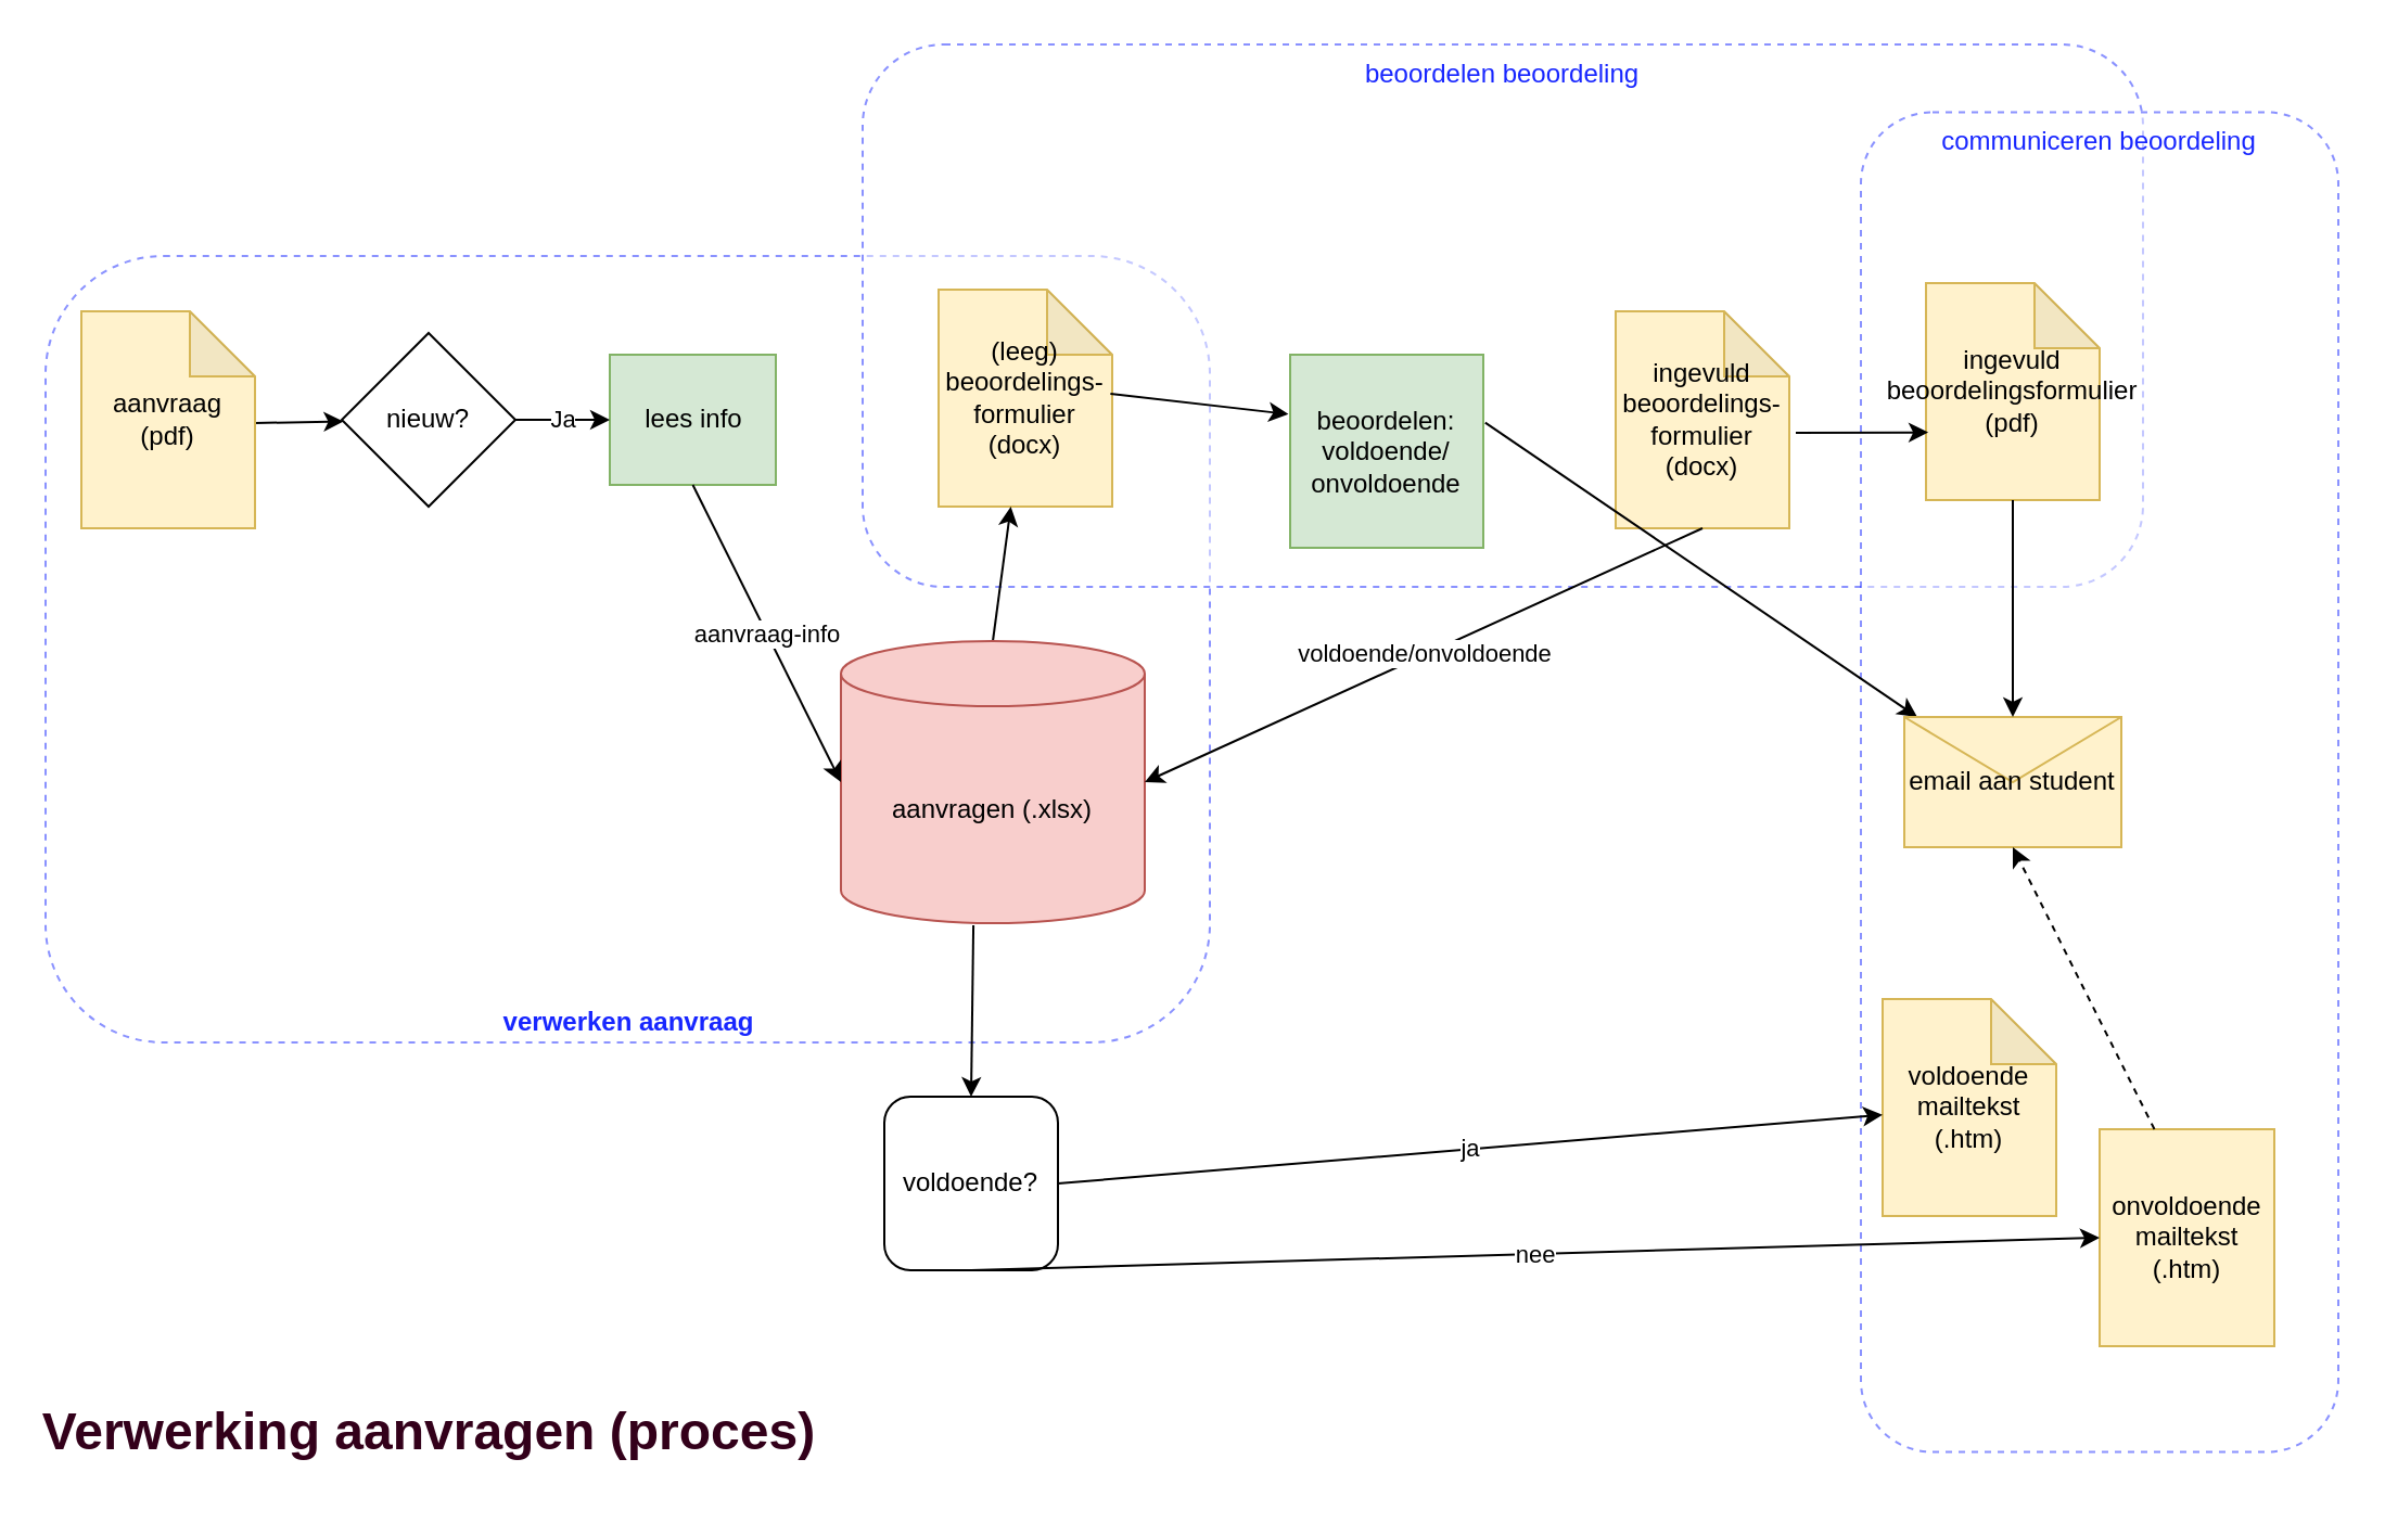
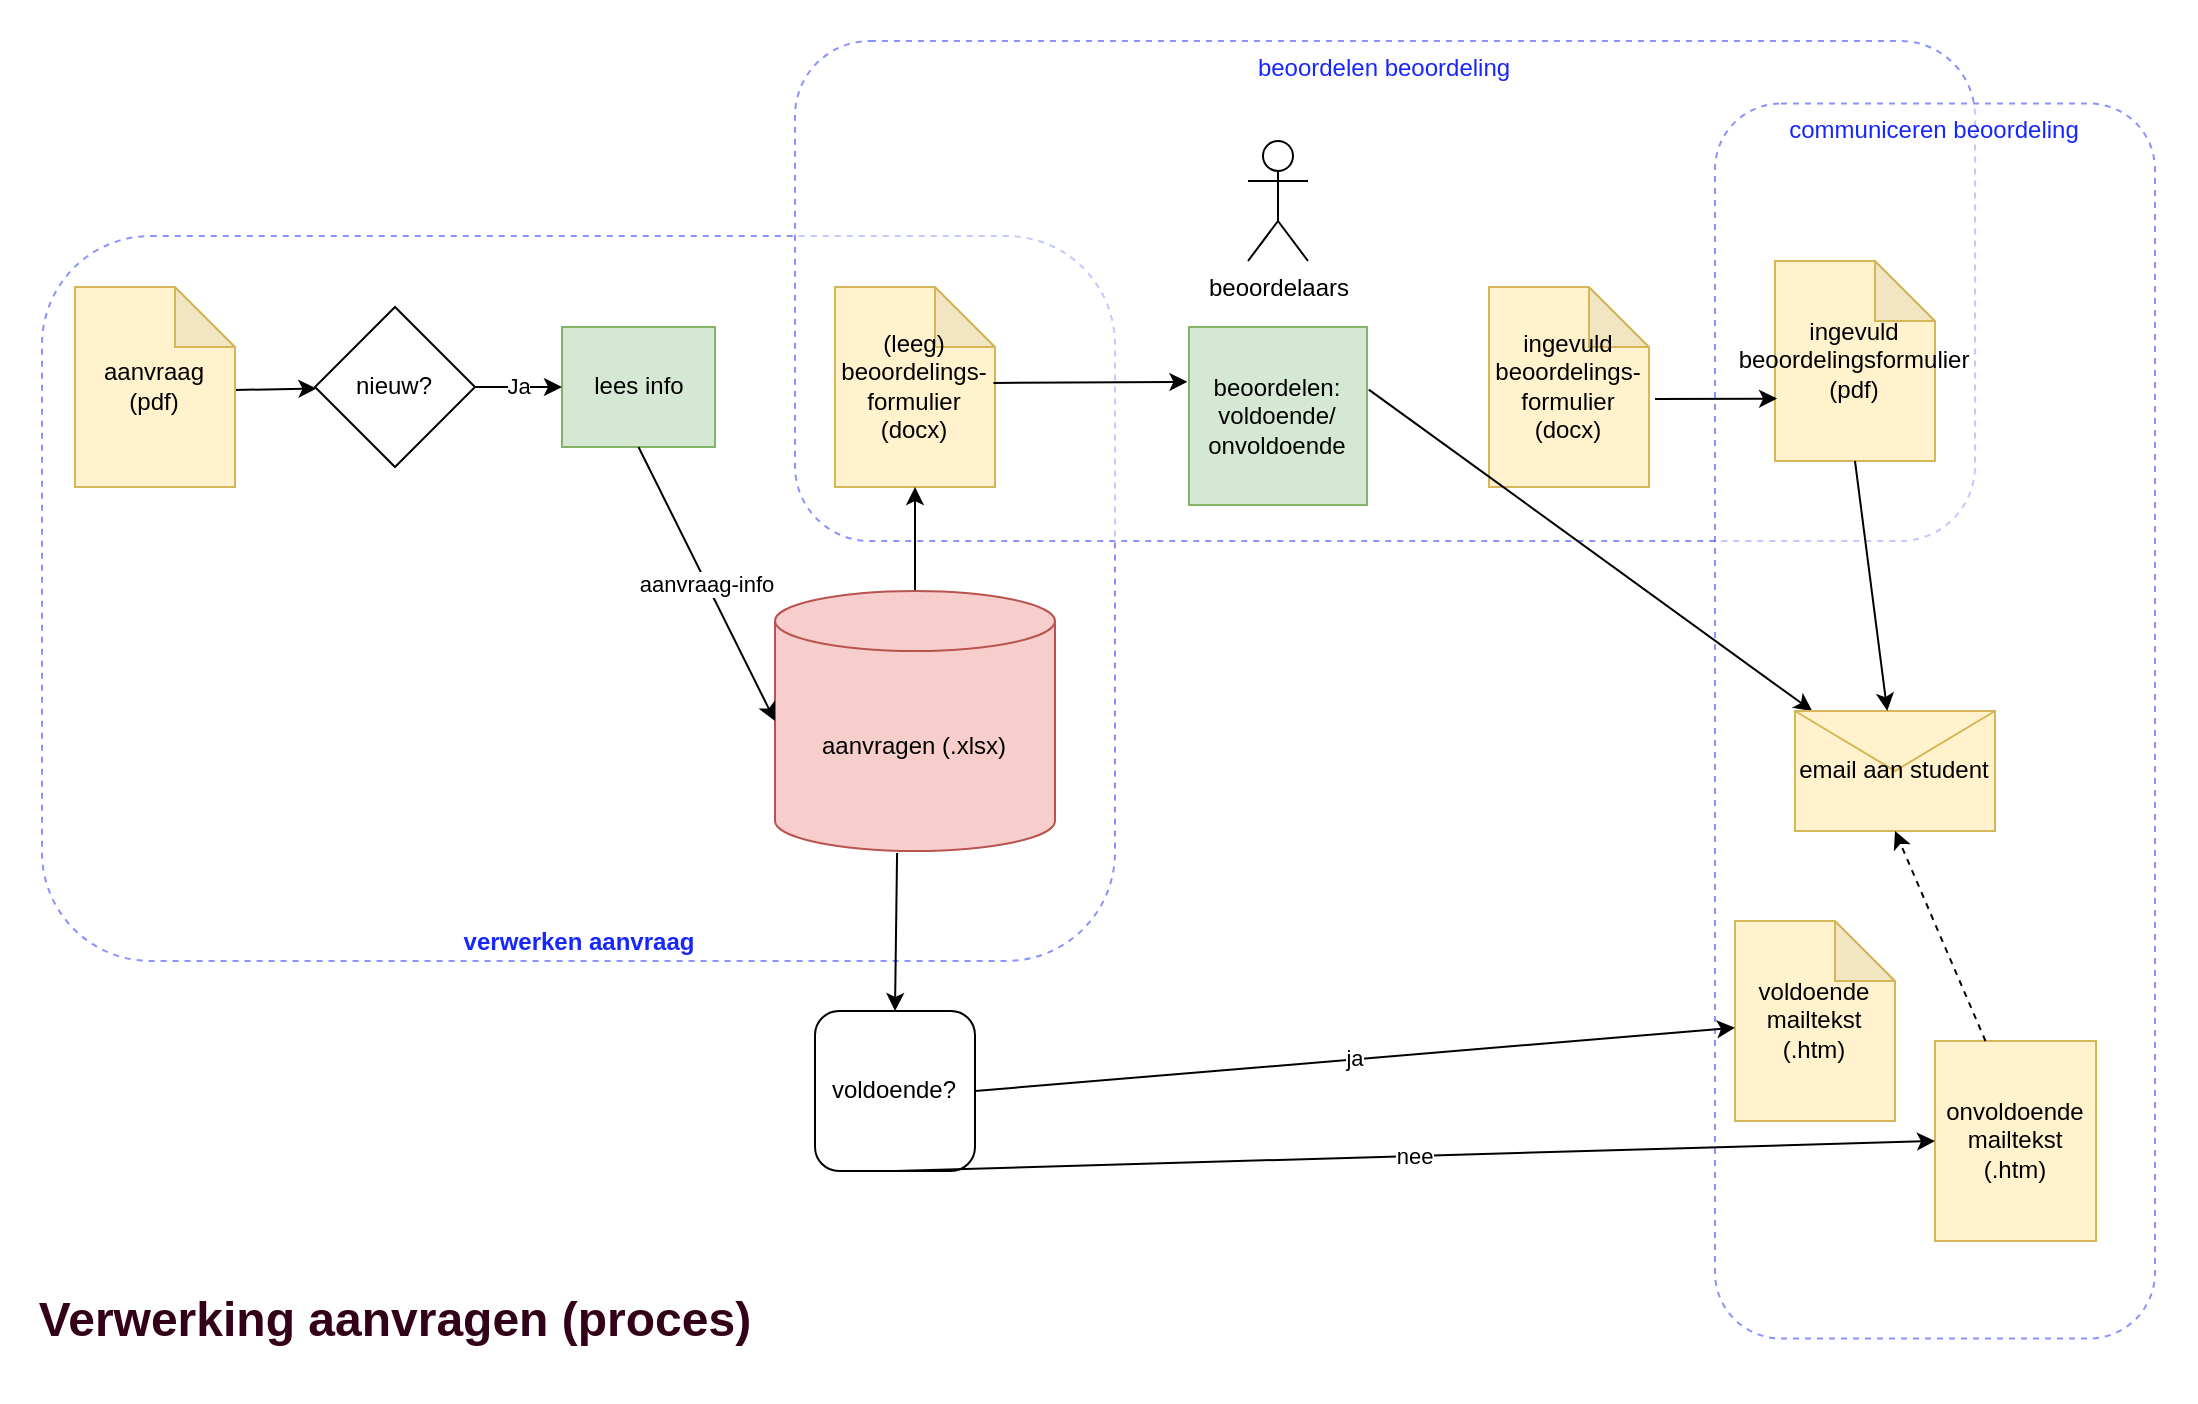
+ <mxCell id="12" value="beoordelaars" style="shape=umlActor;verticalLabelPosition=bottom;verticalAlign=top;html=1;outlineConnect=0;" parent="1" vertex="1"><mxGeometry x="623.5" y="70" width="30" height="60" as="geometry" /></mxCell>
- <mxCell id="10" value="(leeg) beoordelings-formulier (docx)" style="shape=note;whiteSpace=wrap;html=1;backgroundOutline=1;darkOpacity=0.05;fillColor=#fff2cc;strokeColor=#d6b656;" parent="1" vertex="1"><mxGeometry x="432" y="133" width="80" height="100" as="geometry" /></mxCell>
+ <mxCell id="10" value="(leeg) beoordelings-formulier (docx)" style="shape=note;whiteSpace=wrap;html=1;backgroundOutline=1;darkOpacity=0.05;fillColor=#fff2cc;strokeColor=#d6b656;" parent="1" vertex="1"><mxGeometry x="417" y="143" width="80" height="100" as="geometry" /></mxCell>
- <mxCell id="19" value="voldoende/onvoldoende" style="endArrow=classic;html=1;rounded=0;entryX=1;entryY=0.5;entryDx=0;entryDy=0;entryPerimeter=0;exitX=0.5;exitY=1;exitDx=0;exitDy=0;exitPerimeter=0;" parent="1" source="15" target="17" edge="1"><mxGeometry width="50" height="50" relative="1" as="geometry"><mxPoint x="527" y="340" as="sourcePoint" /><mxPoint x="427" y="370" as="targetPoint" /></mxGeometry></mxCell>
- <mxCell id="28" value="email aan student" style="shape=message;html=1;whiteSpace=wrap;html=1;outlineConnect=0;fillColor=#fff2cc;strokeColor=#d6b656;" parent="1" vertex="1"><mxGeometry x="877" y="330" width="100" height="60" as="geometry" /></mxCell>
+ <mxCell id="28" value="email aan student" style="shape=message;html=1;whiteSpace=wrap;html=1;outlineConnect=0;fillColor=#fff2cc;strokeColor=#d6b656;" parent="1" vertex="1"><mxGeometry x="897" y="355" width="100" height="60" as="geometry" /></mxCell>
